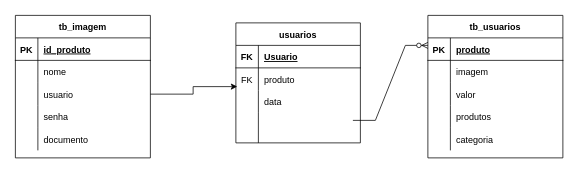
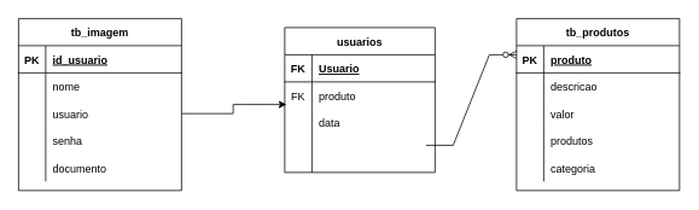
- <mxCell id="31" value="tb_usuarios" style="shape=table;startSize=30;container=1;collapsible=1;childLayout=tableLayout;fixedRows=1;rowLines=0;fontStyle=1;align=center;resizeLast=1;" vertex="1" parent="1"><mxGeometry x="570" y="20" width="180" height="190" as="geometry" /></mxCell>
+ <mxCell id="31" value="tb_produtos" style="shape=table;startSize=30;container=1;collapsible=1;childLayout=tableLayout;fixedRows=1;rowLines=0;fontStyle=1;align=center;resizeLast=1;" vertex="1" parent="1"><mxGeometry x="570" y="20" width="180" height="190" as="geometry" /></mxCell>
- <mxCell id="5" value="id_produto" style="shape=partialRectangle;connectable=0;fillColor=none;top=0;left=0;bottom=0;right=0;align=left;spacingLeft=6;fontStyle=5;overflow=hidden;" vertex="1" parent="3"><mxGeometry x="30" width="150" height="30" as="geometry"><mxRectangle width="150" height="30" as="alternateBounds" /></mxGeometry></mxCell>
+ <mxCell id="5" value="id_usuario" style="shape=partialRectangle;connectable=0;fillColor=none;top=0;left=0;bottom=0;right=0;align=left;spacingLeft=6;fontStyle=5;overflow=hidden;" vertex="1" parent="3"><mxGeometry x="30" width="150" height="30" as="geometry"><mxRectangle width="150" height="30" as="alternateBounds" /></mxGeometry></mxCell>
- <mxCell id="37" value="imagem" style="shape=partialRectangle;connectable=0;fillColor=none;top=0;left=0;bottom=0;right=0;align=left;spacingLeft=6;overflow=hidden;" vertex="1" parent="35"><mxGeometry x="30" width="150" height="30" as="geometry"><mxRectangle width="150" height="30" as="alternateBounds" /></mxGeometry></mxCell>
+ <mxCell id="37" value="descricao" style="shape=partialRectangle;connectable=0;fillColor=none;top=0;left=0;bottom=0;right=0;align=left;spacingLeft=6;overflow=hidden;" vertex="1" parent="35"><mxGeometry x="30" width="150" height="30" as="geometry"><mxRectangle width="150" height="30" as="alternateBounds" /></mxGeometry></mxCell>
